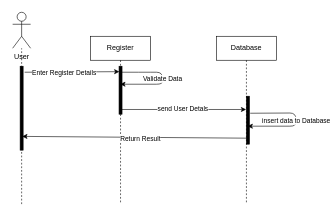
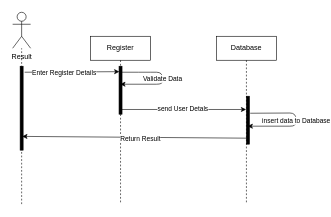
- <mxCell id="3" value="User" style="shape=umlActor;verticalLabelPosition=bottom;verticalAlign=top;html=1;" vertex="1" parent="1"><mxGeometry x="20" y="20" width="30" height="60" as="geometry" /></mxCell>
+ <mxCell id="3" value="Result" style="shape=umlActor;verticalLabelPosition=bottom;verticalAlign=top;html=1;" vertex="1" parent="1"><mxGeometry x="20" y="20" width="30" height="60" as="geometry" /></mxCell>
